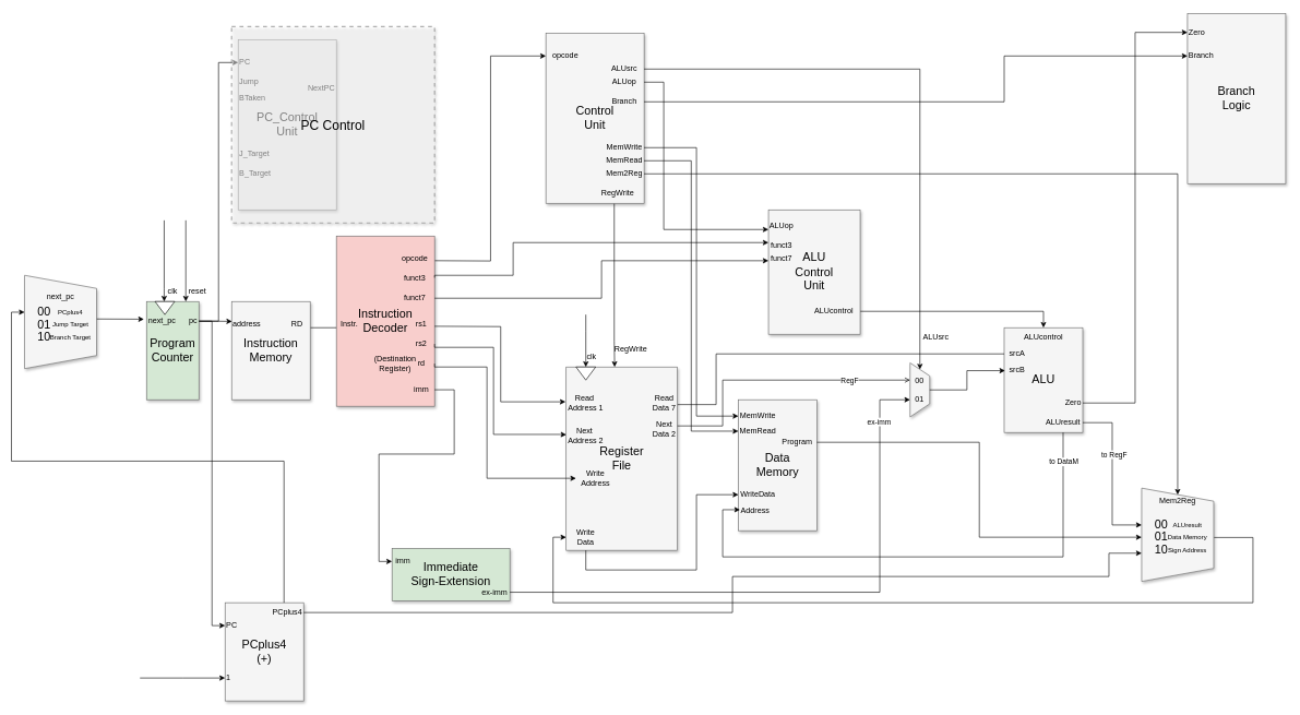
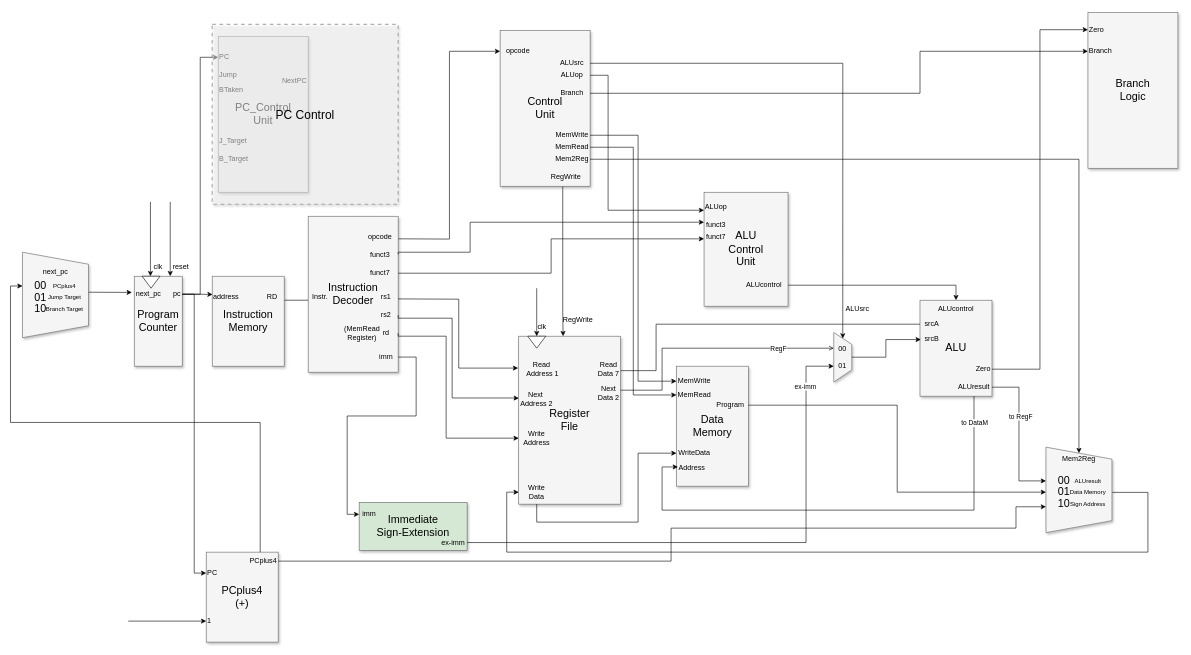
- <mxCell id="30" value="Instruction&lt;div&gt;Decoder&lt;/div&gt;" style="whiteSpace=wrap;html=1;shadow=1;fontSize=18;fillColor=#f8cecc;strokeColor=#666666;" parent="28" vertex="1"><mxGeometry x="10" width="150" height="260" as="geometry" /></mxCell>
+ <mxCell id="30" value="Instruction&lt;div&gt;Decoder&lt;/div&gt;" style="whiteSpace=wrap;html=1;shadow=1;fontSize=18;fillColor=#f5f5f5;strokeColor=#666666;" parent="28" vertex="1"><mxGeometry x="10" width="150" height="260" as="geometry" /></mxCell>
- <mxCell id="47" value="Program&lt;div&gt;Counter&lt;/div&gt;" style="whiteSpace=wrap;html=1;shadow=1;fontSize=18;fillColor=#d5e8d4;strokeColor=#666666;" parent="46" vertex="1"><mxGeometry x="81" y="124" width="80" height="150" as="geometry" /></mxCell>
+ <mxCell id="47" value="Program&lt;div&gt;Counter&lt;/div&gt;" style="whiteSpace=wrap;html=1;shadow=1;fontSize=18;fillColor=#f5f5f5;strokeColor=#666666;" parent="46" vertex="1"><mxGeometry x="81" y="124" width="80" height="150" as="geometry" /></mxCell>
- <mxCell id="44" value="(Destination&lt;div&gt;Register)&lt;/div&gt;" style="text;html=1;align=center;verticalAlign=middle;whiteSpace=wrap;rounded=0;" parent="28" vertex="1"><mxGeometry x="70" y="180" width="60" height="30" as="geometry" /></mxCell>
+ <mxCell id="44" value="(MemRead&lt;div&gt;Register)&lt;/div&gt;" style="text;html=1;align=center;verticalAlign=middle;whiteSpace=wrap;rounded=0;" parent="28" vertex="1"><mxGeometry x="70" y="180" width="60" height="30" as="geometry" /></mxCell>
- <mxCell id="6" value="Read&amp;nbsp;&lt;div&gt;Address 1&lt;/div&gt;" style="text;html=1;align=center;verticalAlign=middle;whiteSpace=wrap;rounded=0;" parent="3" vertex="1"><mxGeometry y="40" width="60" height="30" as="geometry" /></mxCell>
+ <mxCell id="6" value="Read&amp;nbsp;&lt;div&gt;Address 1&lt;/div&gt;" style="text;html=1;align=center;verticalAlign=middle;whiteSpace=wrap;rounded=0;" parent="3" vertex="1"><mxGeometry x="10" y="40" width="60" height="30" as="geometry" /></mxCell>
- <mxCell id="8" value="Write&lt;div&gt;Address&lt;/div&gt;" style="text;html=1;align=center;verticalAlign=middle;whiteSpace=wrap;rounded=0;" parent="3" vertex="1"><mxGeometry x="15" y="150" width="60" height="40" as="geometry" /></mxCell>
+ <mxCell id="8" value="Write&lt;div&gt;Address&lt;/div&gt;" style="text;html=1;align=center;verticalAlign=middle;whiteSpace=wrap;rounded=0;" parent="3" vertex="1"><mxGeometry y="150" width="60" height="40" as="geometry" /></mxCell>
